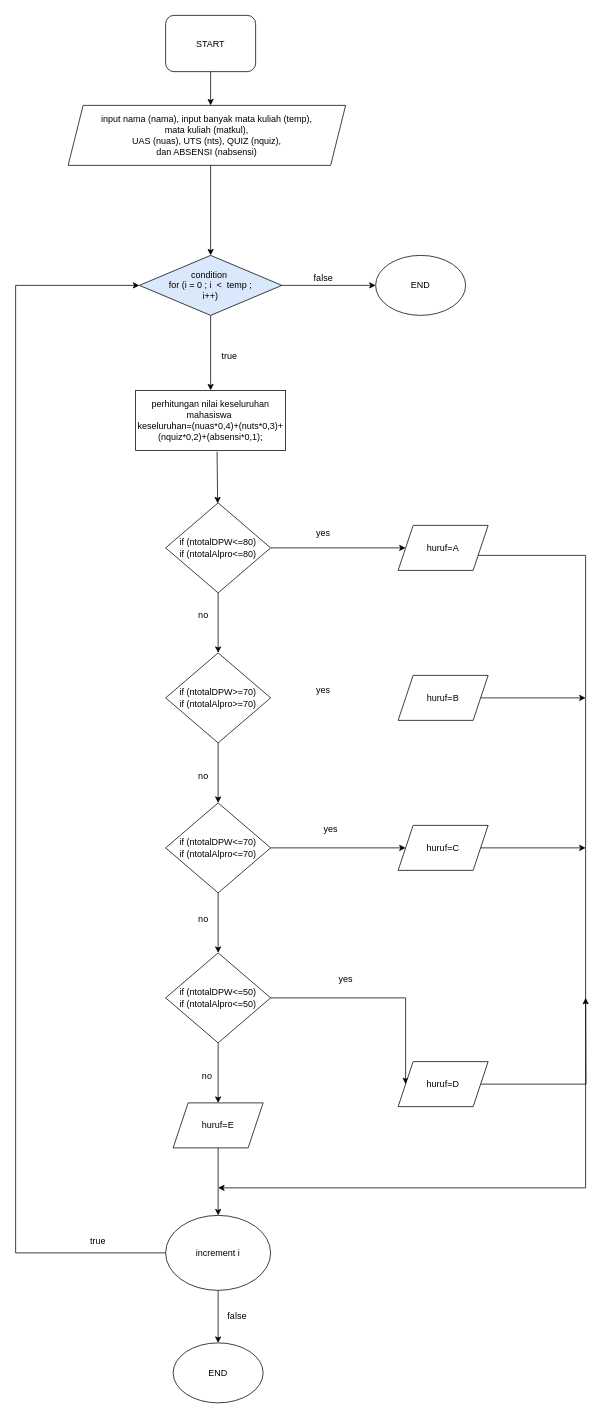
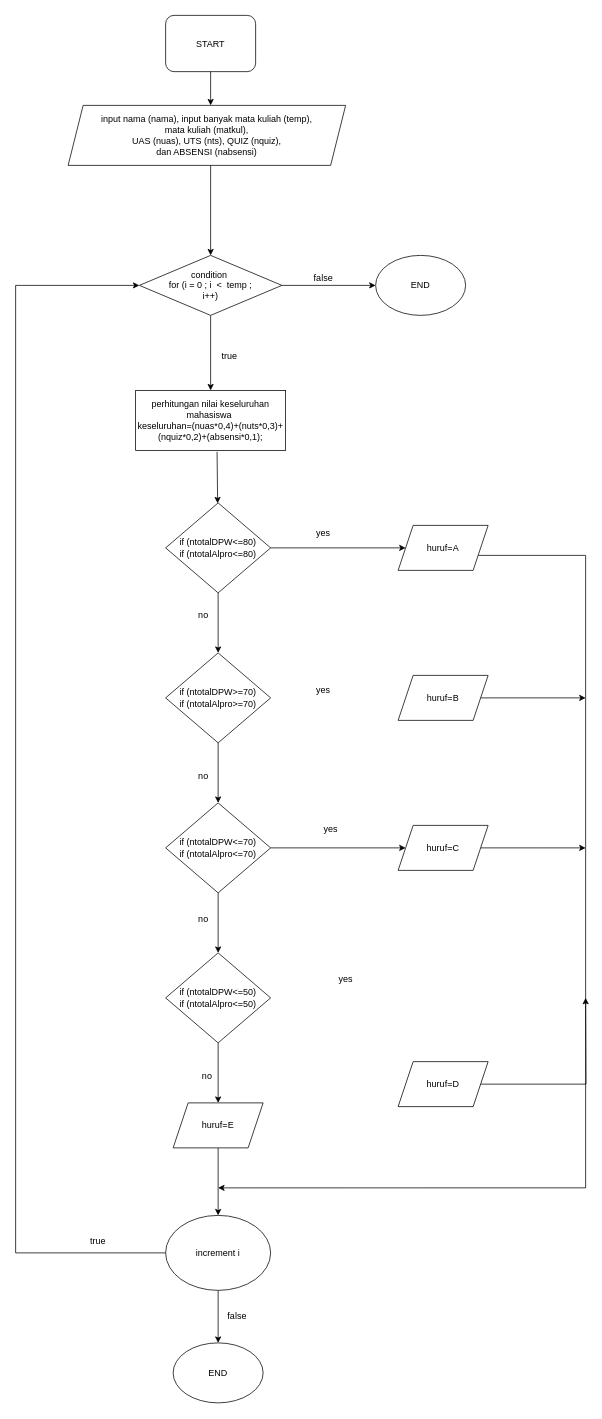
- <mxCell id="30" value="condition&amp;nbsp;&lt;br&gt;for (i = 0 ; i&amp;nbsp; &amp;lt;&amp;nbsp; temp ;&lt;br&gt;i++)" style="rhombus;whiteSpace=wrap;html=1;fillColor=#dae8fc;" vertex="1" parent="1"><mxGeometry x="185" y="340" width="190" height="80" as="geometry" /></mxCell>
+ <mxCell id="30" value="condition&amp;nbsp;&lt;br&gt;for (i = 0 ; i&amp;nbsp; &amp;lt;&amp;nbsp; temp ;&lt;br&gt;i++)" style="rhombus;whiteSpace=wrap;html=1;" vertex="1" parent="1"><mxGeometry x="185" y="340" width="190" height="80" as="geometry" /></mxCell>
- <mxCell id="13" style="edgeStyle=orthogonalEdgeStyle;rounded=0;orthogonalLoop=1;jettySize=auto;html=1;entryX=0;entryY=0.5;entryDx=0;entryDy=0;" edge="1" parent="1" source="14" target="22"><mxGeometry relative="1" as="geometry" /></mxCell>
